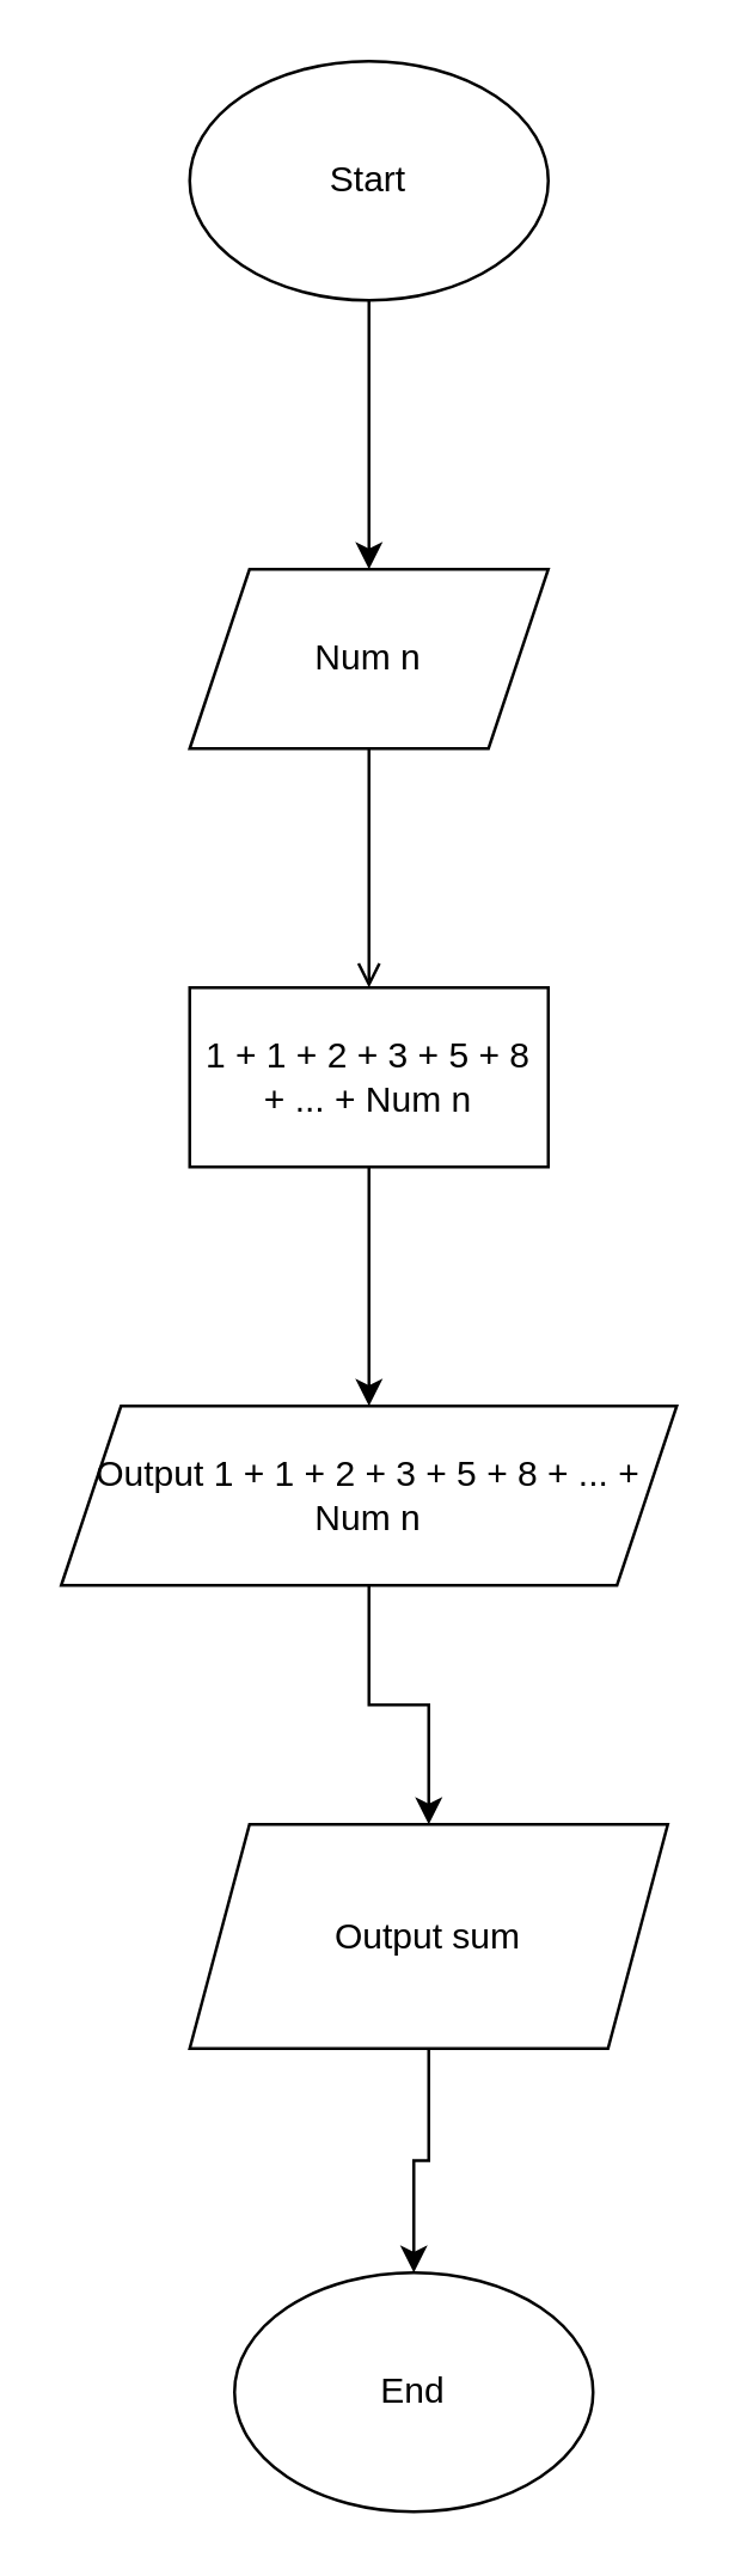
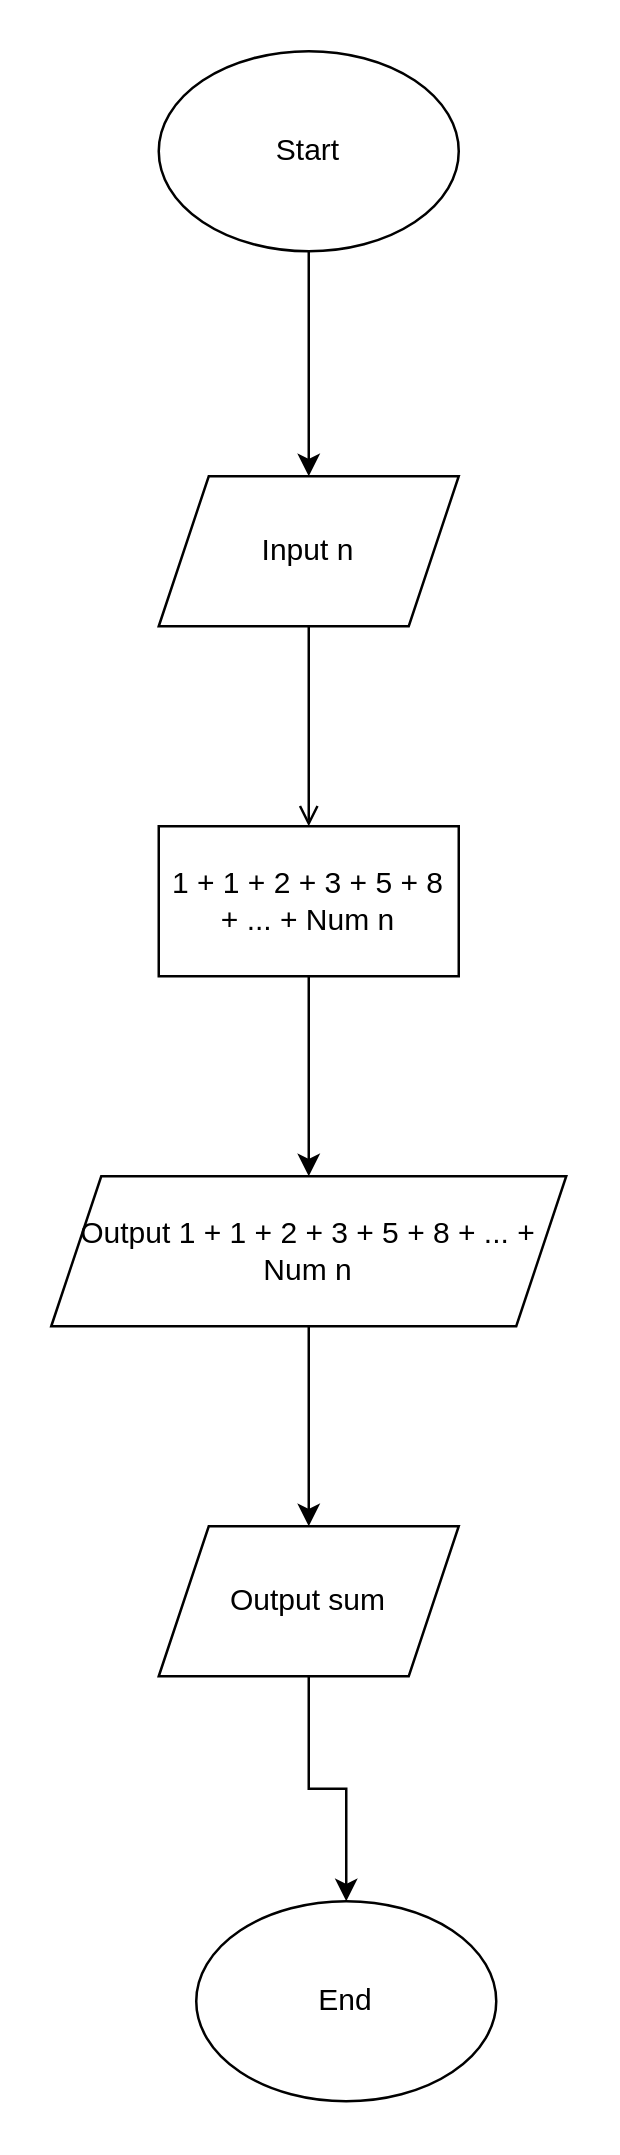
- <mxCell id="5" value="Num n" style="shape=parallelogram;perimeter=parallelogramPerimeter;whiteSpace=wrap;html=1;fixedSize=1;" vertex="1" parent="1"><mxGeometry x="63" y="190" width="120" height="60" as="geometry" /></mxCell>
+ <mxCell id="5" value="Input n" style="shape=parallelogram;perimeter=parallelogramPerimeter;whiteSpace=wrap;html=1;fixedSize=1;" vertex="1" parent="1"><mxGeometry x="63" y="190" width="120" height="60" as="geometry" /></mxCell>
- <mxCell id="11" value="Output sum" style="shape=parallelogram;perimeter=parallelogramPerimeter;whiteSpace=wrap;html=1;fixedSize=1;" vertex="1" parent="1"><mxGeometry x="63" y="610" width="160" height="75" as="geometry" /></mxCell>
+ <mxCell id="11" value="Output sum" style="shape=parallelogram;perimeter=parallelogramPerimeter;whiteSpace=wrap;html=1;fixedSize=1;" vertex="1" parent="1"><mxGeometry x="63" y="610" width="120" height="60" as="geometry" /></mxCell>
